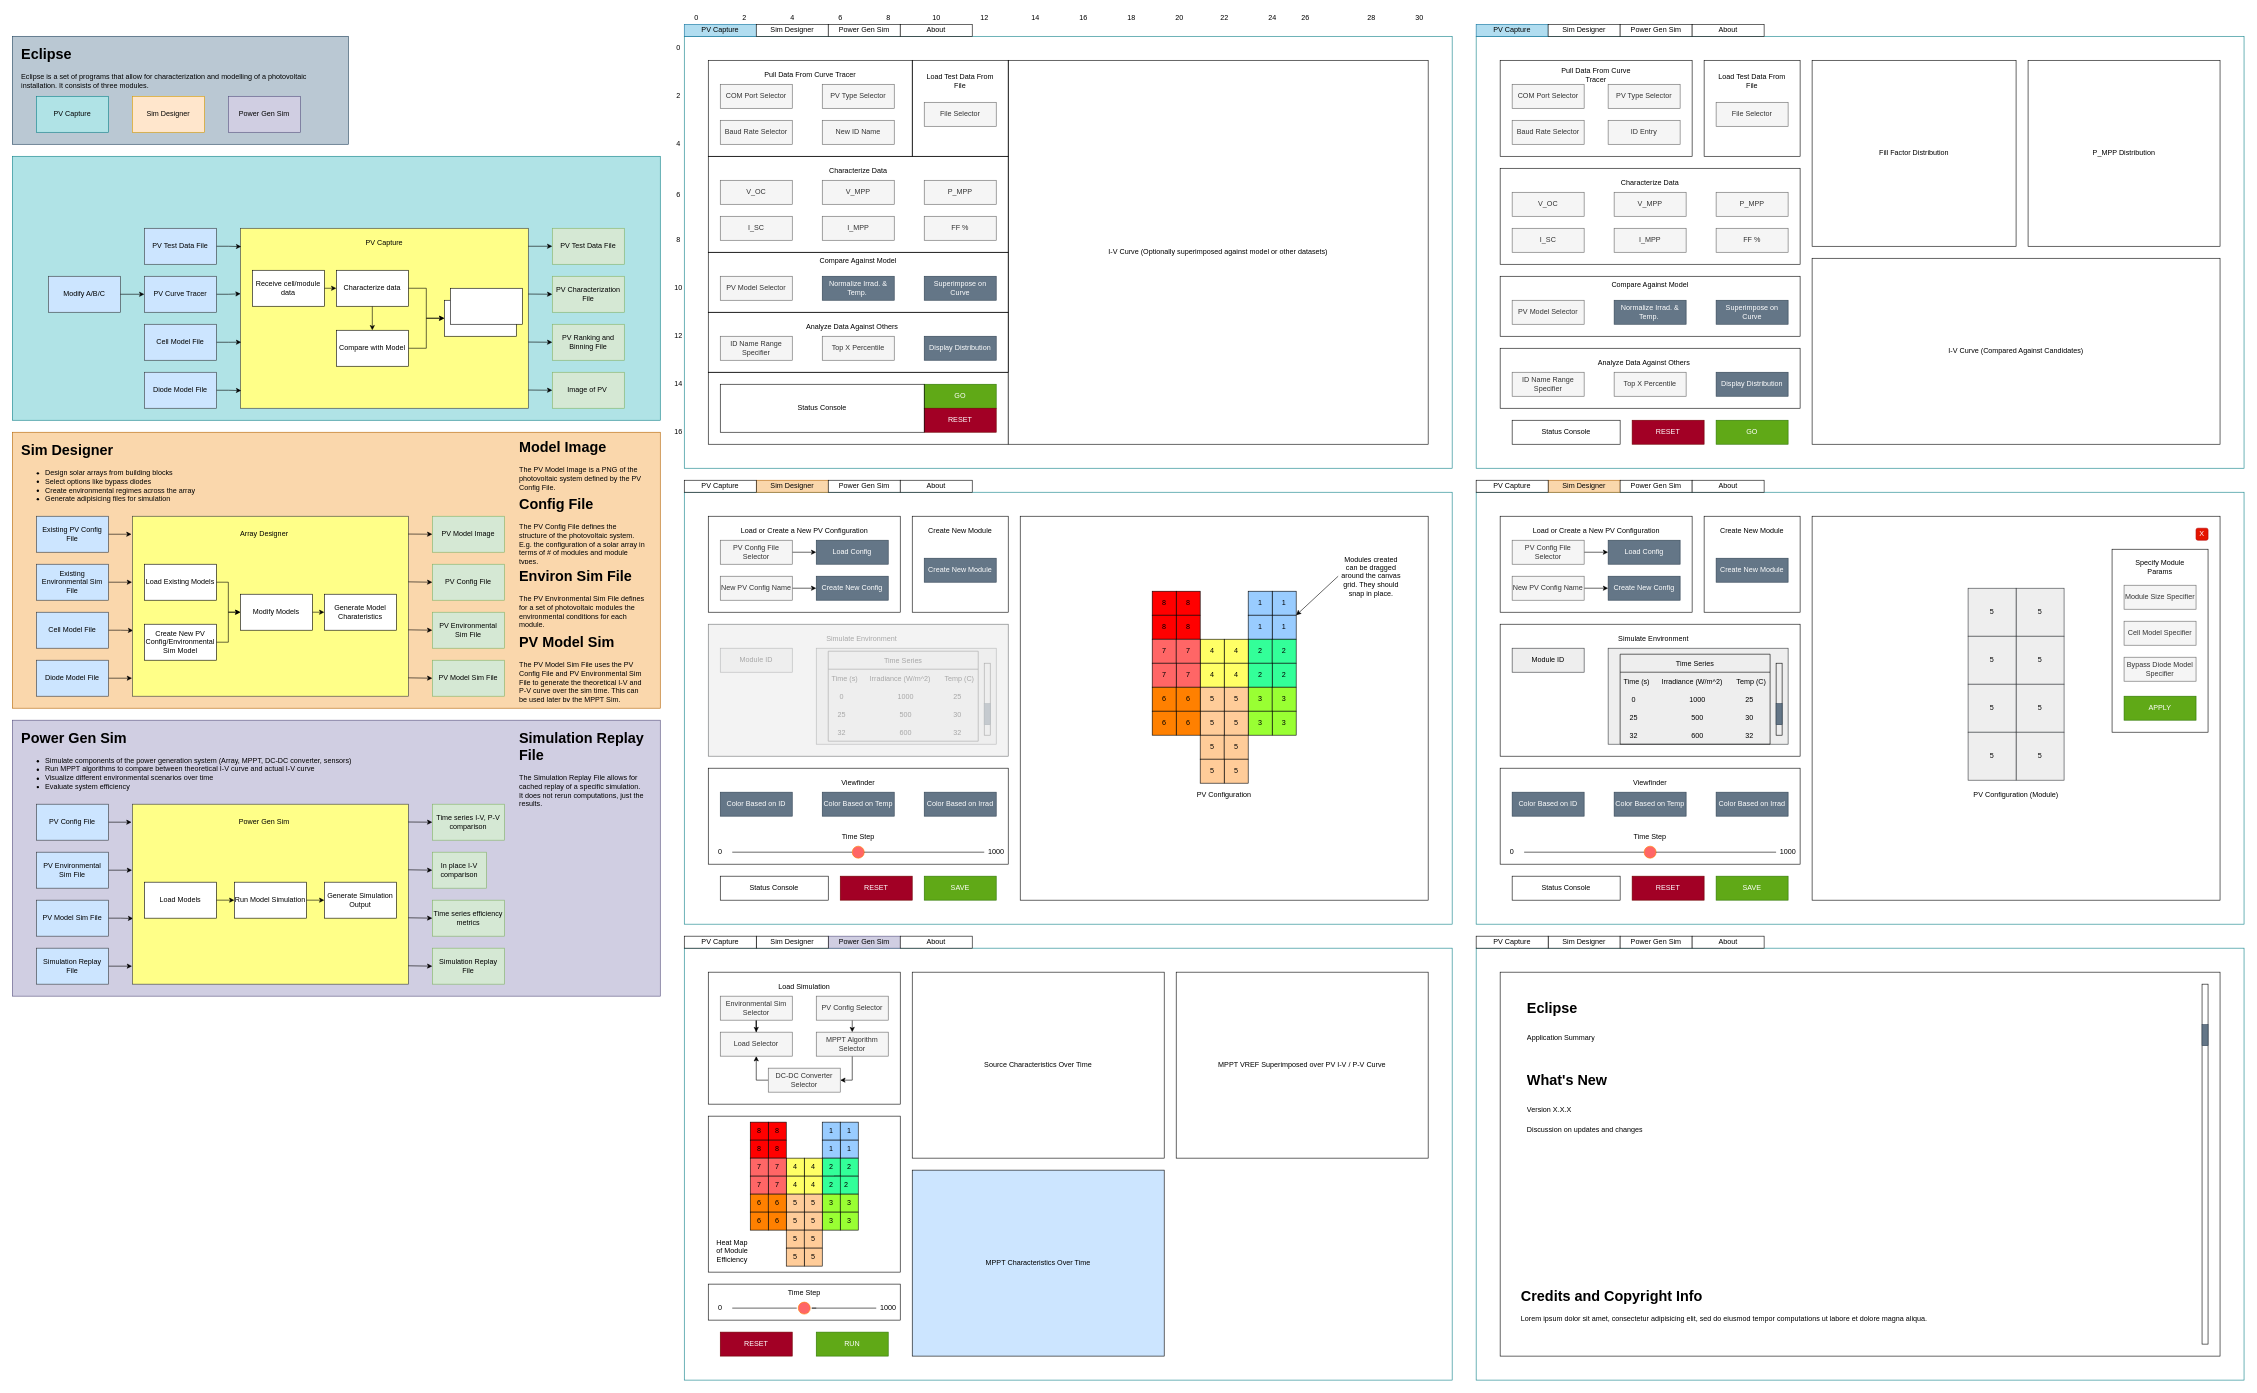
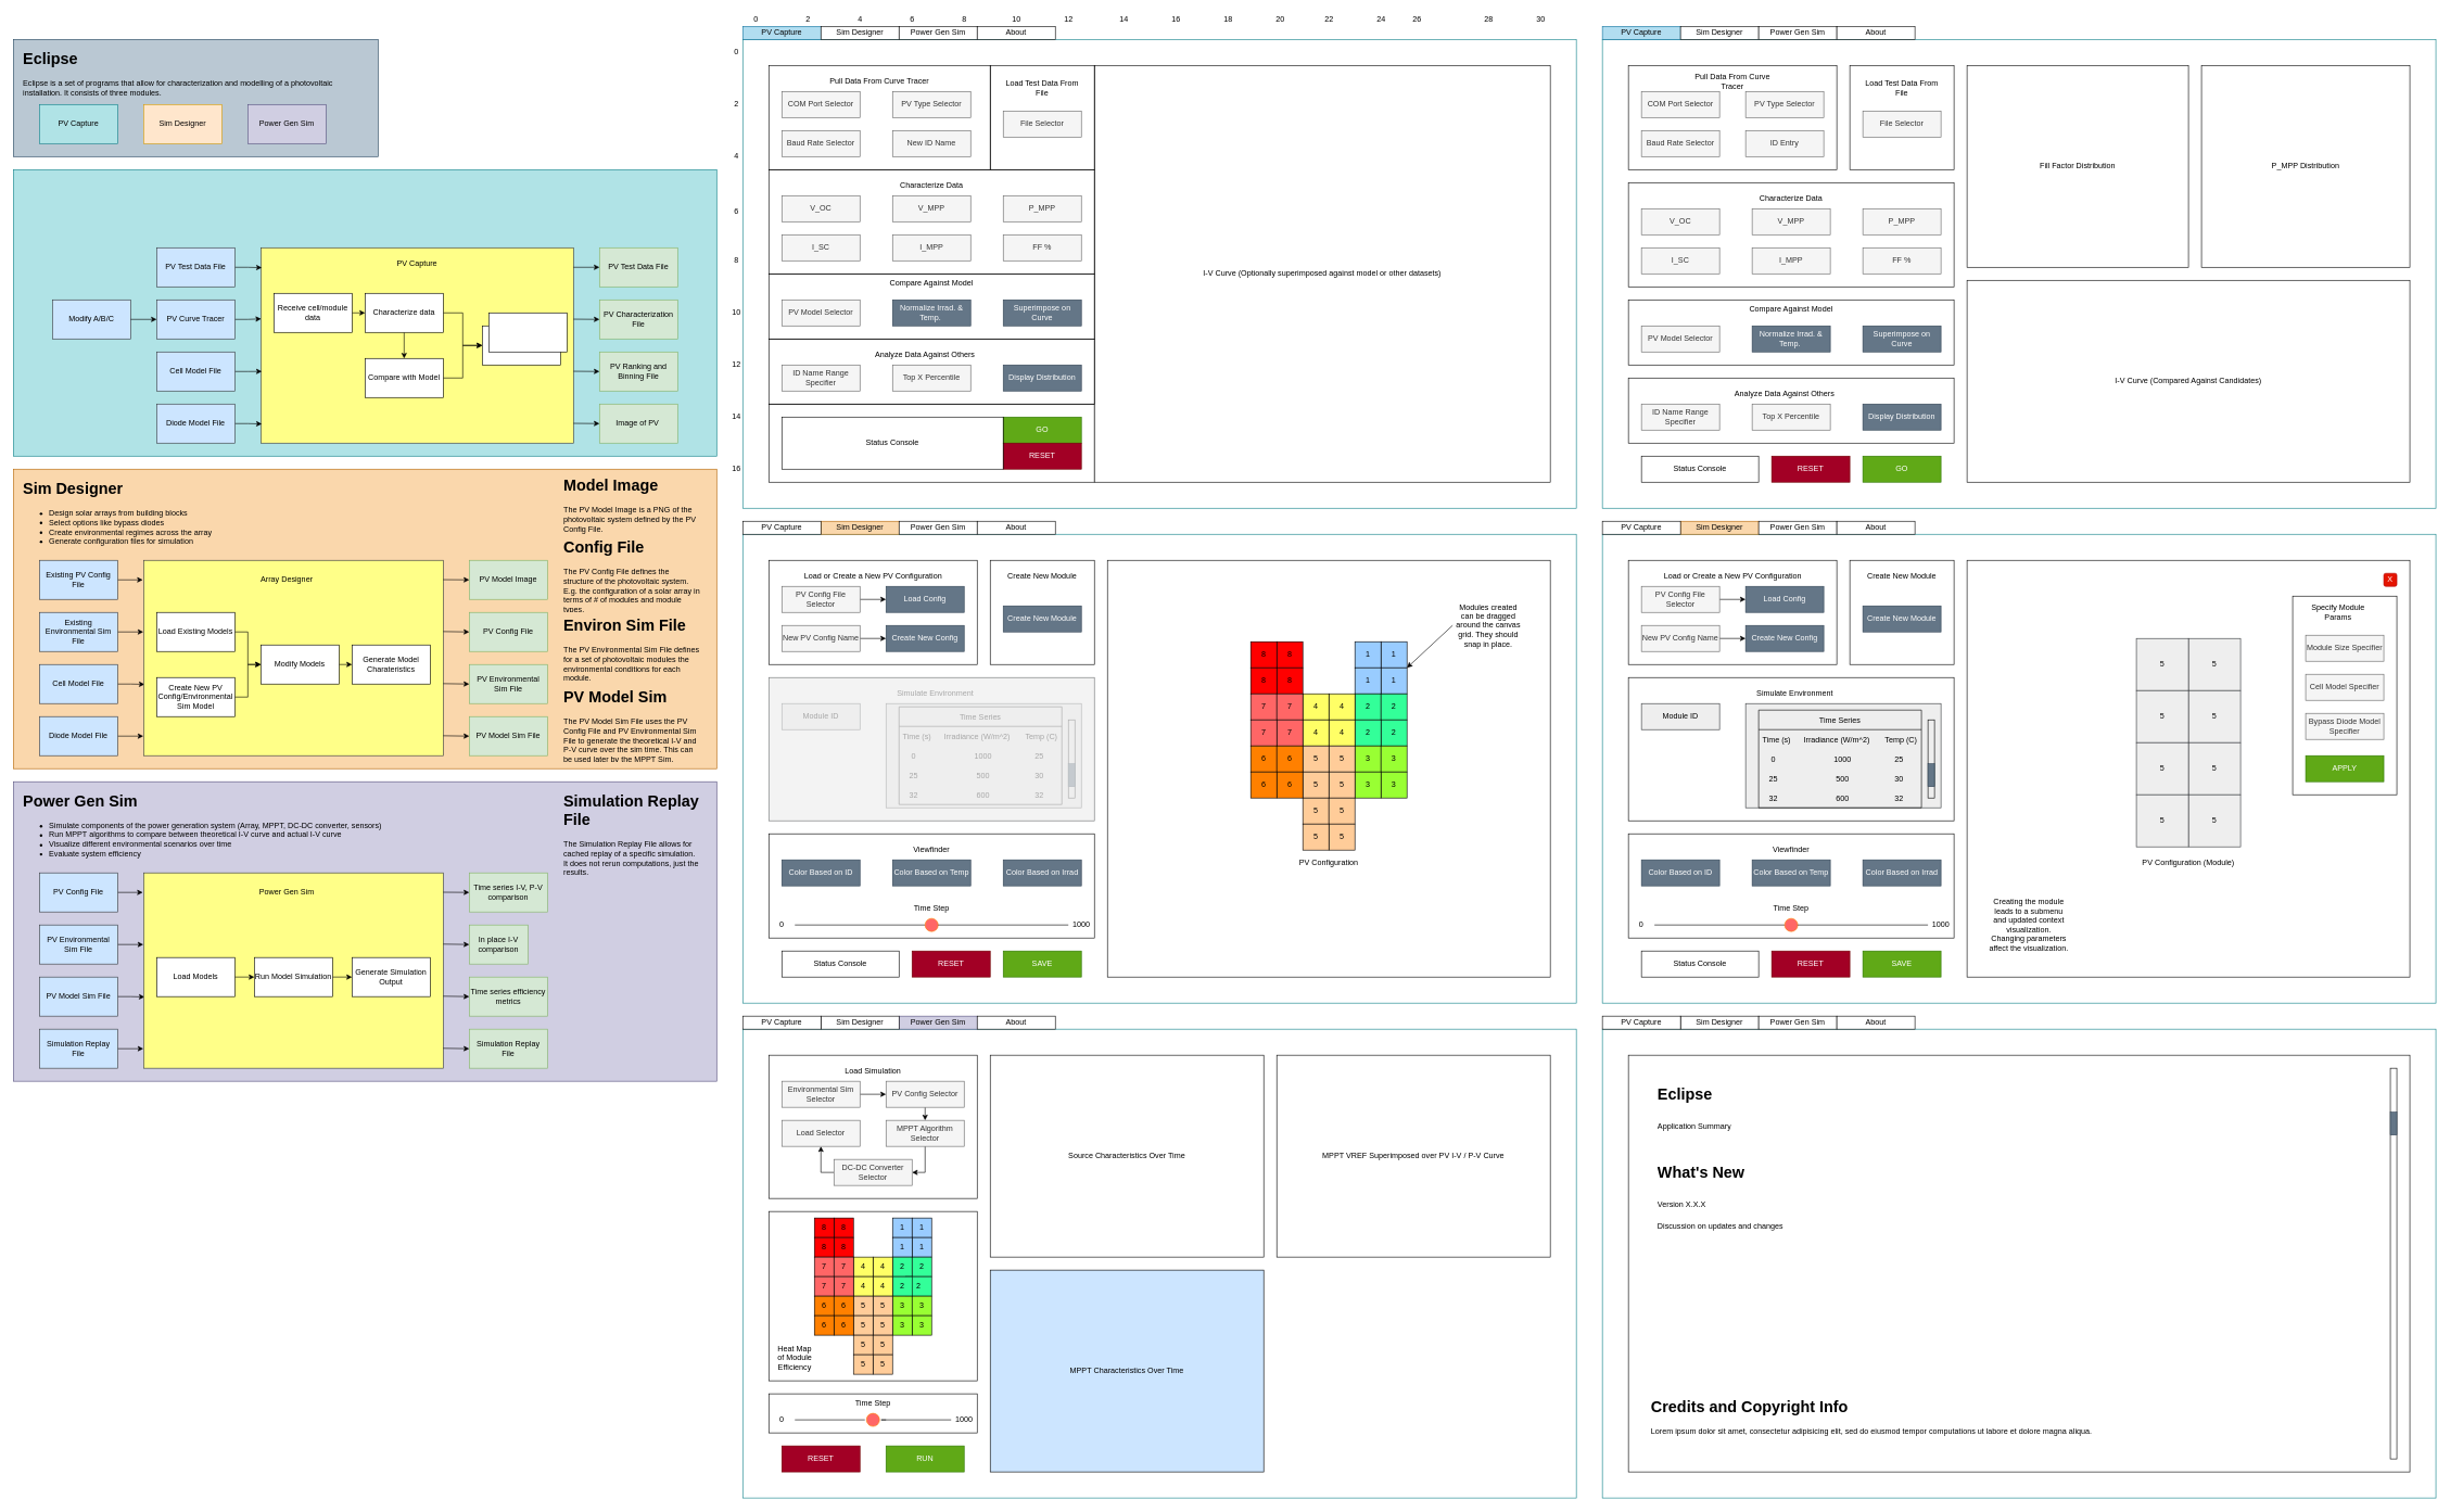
- <mxCell id="25" value="&lt;h1&gt;Sim Designer&lt;/h1&gt;&lt;ul&gt;&lt;li&gt;Design solar arrays from building blocks&lt;/li&gt;&lt;li&gt;Select options like bypass diodes&lt;/li&gt;&lt;li&gt;Create environmental regimes across the array&lt;/li&gt;&lt;li&gt;Generate adipisicing files for simulation&lt;/li&gt;&lt;/ul&gt;&lt;p&gt;&lt;/p&gt;" style="text;html=1;strokeColor=none;fillColor=none;spacing=5;spacingTop=-20;whiteSpace=wrap;overflow=hidden;rounded=0;" parent="1" vertex="1"><mxGeometry x="30" y="730" width="1060" height="130" as="geometry" /></mxCell>
+ <mxCell id="25" value="&lt;h1&gt;Sim Designer&lt;/h1&gt;&lt;ul&gt;&lt;li&gt;Design solar arrays from building blocks&lt;/li&gt;&lt;li&gt;Select options like bypass diodes&lt;/li&gt;&lt;li&gt;Create environmental regimes across the array&lt;/li&gt;&lt;li&gt;Generate configuration files for simulation&lt;/li&gt;&lt;/ul&gt;&lt;p&gt;&lt;/p&gt;" style="text;html=1;strokeColor=none;fillColor=none;spacing=5;spacingTop=-20;whiteSpace=wrap;overflow=hidden;rounded=0;" parent="1" vertex="1"><mxGeometry x="30" y="730" width="1060" height="130" as="geometry" /></mxCell>
- <mxCell id="259" value="Specify Module Params" style="text;html=1;strokeColor=none;fillColor=none;align=center;verticalAlign=middle;whiteSpace=wrap;rounded=0;" parent="1" vertex="1"><mxGeometry x="3540" y="930" width="120" height="30" as="geometry" /></mxCell>
+ <mxCell id="259" value="Specify Module Params" style="text;html=1;strokeColor=none;fillColor=none;align=center;verticalAlign=middle;whiteSpace=wrap;rounded=0;" parent="1" vertex="1"><mxGeometry x="3530" y="925" width="120" height="30" as="geometry" /></mxCell>
+ <mxCell id="268" value="Creating the module leads to a submenu and updated context visualization.&lt;br&gt;Changing parameters affect the visualization." style="text;html=1;strokeColor=none;fillColor=none;align=center;verticalAlign=middle;whiteSpace=wrap;rounded=0;shadow=0;glass=0;sketch=0;" parent="1" vertex="1"><mxGeometry x="3050" y="1365" width="130" height="110" as="geometry" /></mxCell>
- <mxCell id="278" value="" style="edgeStyle=orthogonalEdgeStyle;rounded=0;orthogonalLoop=1;jettySize=auto;html=1;" parent="1" source="279" target="286" edge="1"><mxGeometry relative="1" as="geometry" /></mxCell>
+ <mxCell id="278" value="" style="edgeStyle=orthogonalEdgeStyle;rounded=0;orthogonalLoop=1;jettySize=auto;html=1;" parent="1" source="279" target="281" edge="1"><mxGeometry relative="1" as="geometry" /></mxCell>
